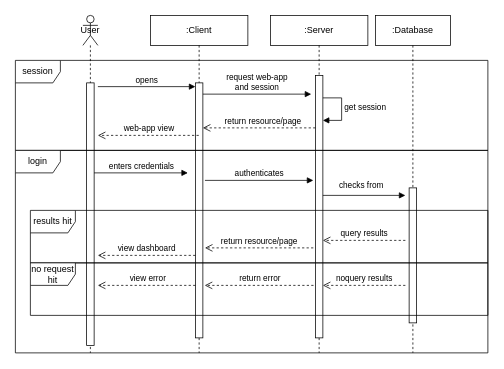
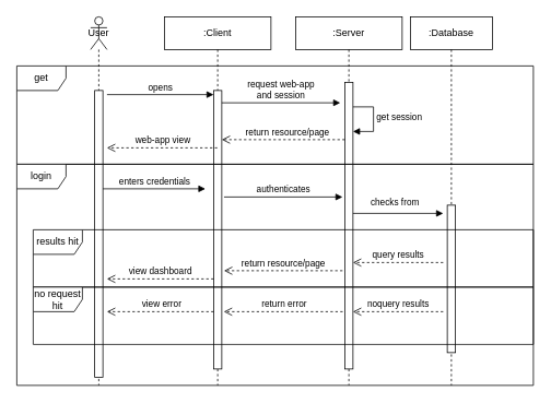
- <mxCell id="13" value="session" style="shape=umlFrame;whiteSpace=wrap;html=1;pointerEvents=0;" parent="1" vertex="1"><mxGeometry x="20" y="80" width="630" height="120" as="geometry" /></mxCell>
+ <mxCell id="13" value="get" style="shape=umlFrame;whiteSpace=wrap;html=1;pointerEvents=0;" parent="1" vertex="1"><mxGeometry x="20" y="80" width="630" height="120" as="geometry" /></mxCell>
